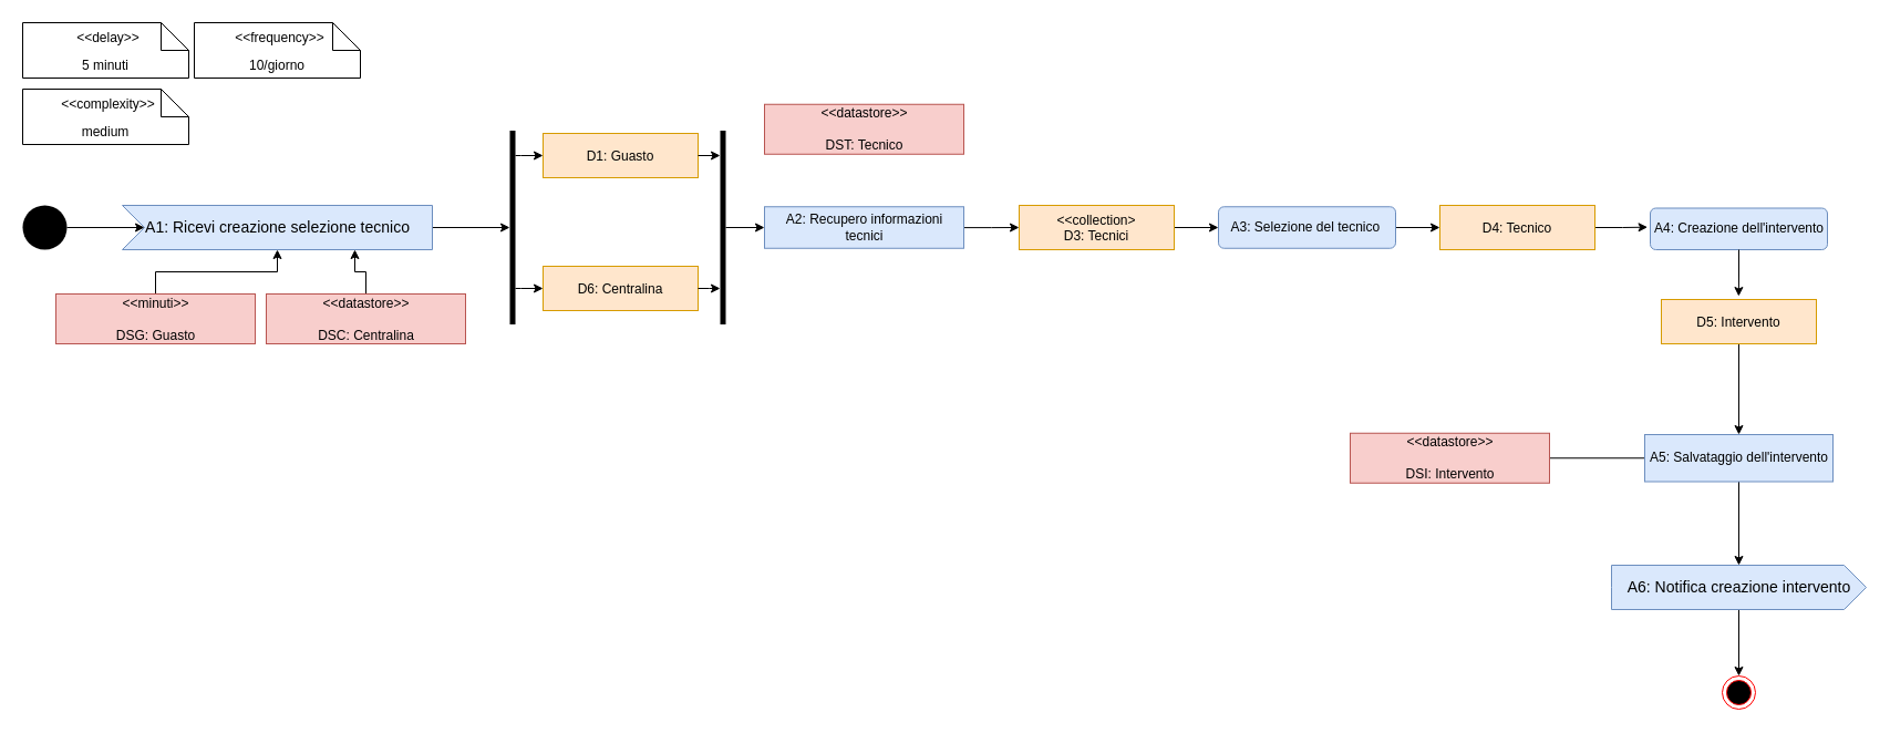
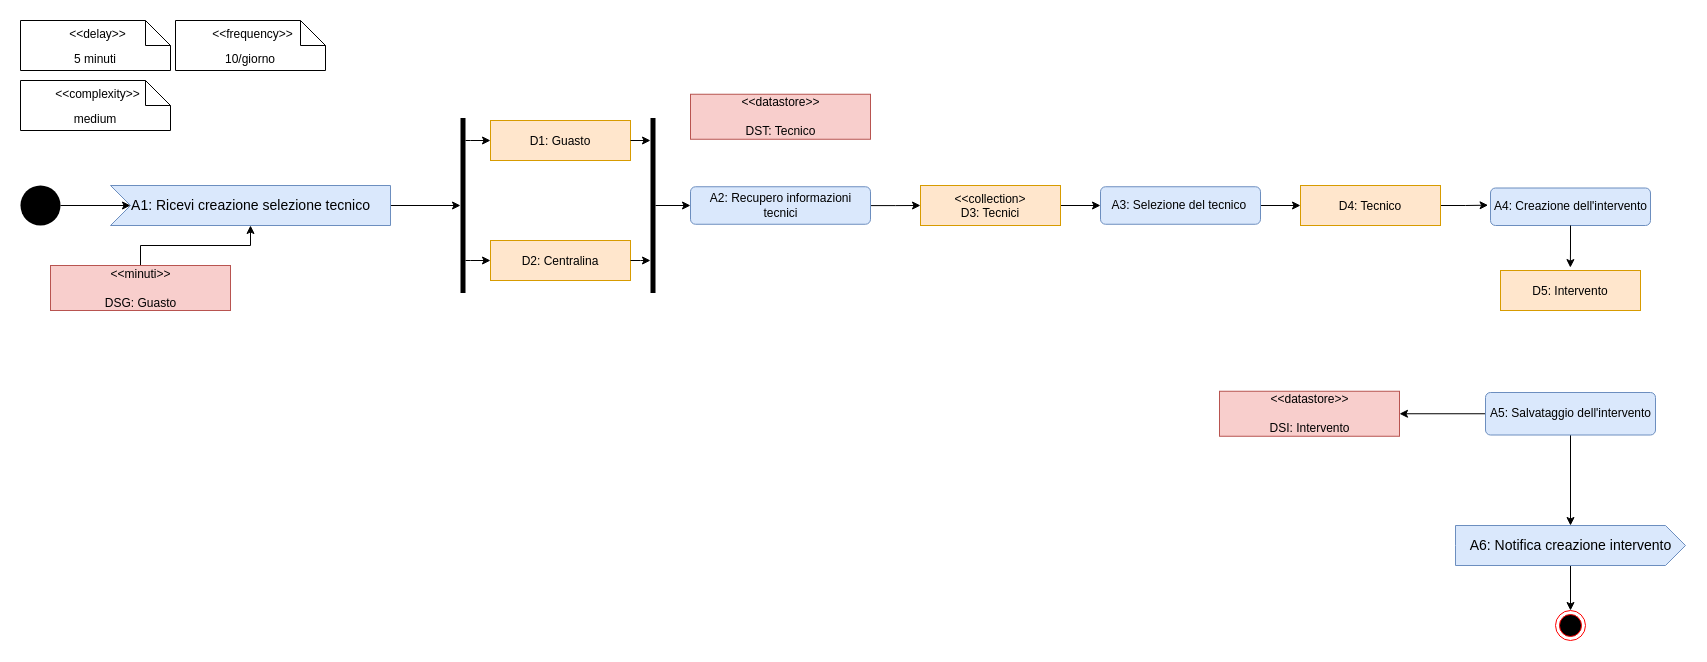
- <mxCell id="19" value="A2: Recupero informazioni &lt;br&gt;tecnici" style="html=1;align=center;verticalAlign=middle;absoluteArcSize=1;arcSize=10;dashed=0;fillColor=#dae8fc;strokeColor=#6c8ebf;rounded=0;" parent="1" vertex="1"><mxGeometry x="690" y="186.25" width="180" height="37.5" as="geometry" /></mxCell>
+ <mxCell id="19" value="A2: Recupero informazioni &lt;br&gt;tecnici" style="html=1;align=center;verticalAlign=middle;rounded=1;absoluteArcSize=1;arcSize=10;dashed=0;fillColor=#dae8fc;strokeColor=#6c8ebf;" parent="1" vertex="1"><mxGeometry x="690" y="186.25" width="180" height="37.5" as="geometry" /></mxCell>
- <mxCell id="34" style="edgeStyle=orthogonalEdgeStyle;rounded=0;orthogonalLoop=1;jettySize=auto;html=1;exitX=0.5;exitY=0;exitDx=0;exitDy=0;entryX=0;entryY=0;entryDx=210;entryDy=40;entryPerimeter=0;" parent="1" source="35" target="5" edge="1"><mxGeometry relative="1" as="geometry"><Array as="points"><mxPoint x="330" y="245" /><mxPoint x="320" y="245" /></Array></mxGeometry></mxCell>
- <mxCell id="39" value="D6: Centralina" style="text;align=center;verticalAlign=middle;dashed=0;fillColor=#ffe6cc;strokeColor=#d79b00;" parent="1" vertex="1"><mxGeometry x="490" y="240" width="140" height="40" as="geometry" /></mxCell>
+ <mxCell id="39" value="D2: Centralina" style="text;align=center;verticalAlign=middle;dashed=0;fillColor=#ffe6cc;strokeColor=#d79b00;" parent="1" vertex="1"><mxGeometry x="490" y="240" width="140" height="40" as="geometry" /></mxCell>
- <mxCell id="35" value="&amp;lt;&amp;lt;datastore&amp;gt;&amp;gt;&lt;br&gt;&lt;br&gt;DSC: Centralina" style="text;html=1;align=center;verticalAlign=middle;dashed=0;fillColor=#f8cecc;strokeColor=#b85450;" parent="1" vertex="1"><mxGeometry x="240" y="265" width="180" height="45" as="geometry" /></mxCell>
- <mxCell id="25" style="edgeStyle=orthogonalEdgeStyle;rounded=0;orthogonalLoop=1;jettySize=auto;html=1;exitX=0.5;exitY=1;exitDx=0;exitDy=0;entryX=0.5;entryY=0;entryDx=0;entryDy=0;" parent="1" source="26" target="29" edge="1"><mxGeometry relative="1" as="geometry" /></mxCell>
- <mxCell id="28" style="edgeStyle=orthogonalEdgeStyle;rounded=0;orthogonalLoop=1;jettySize=auto;html=1;exitX=0;exitY=0.5;exitDx=0;exitDy=0;entryX=1;entryY=0.5;entryDx=0;entryDy=0;endArrow=none;" parent="1" source="29" target="30" edge="1"><mxGeometry relative="1" as="geometry" /></mxCell>
+ <mxCell id="28" style="edgeStyle=orthogonalEdgeStyle;rounded=0;orthogonalLoop=1;jettySize=auto;html=1;exitX=0;exitY=0.5;exitDx=0;exitDy=0;entryX=1;entryY=0.5;entryDx=0;entryDy=0;" parent="1" source="29" target="30" edge="1"><mxGeometry relative="1" as="geometry" /></mxCell>
- <mxCell id="29" value="A5: Salvataggio dell'intervento" style="html=1;align=center;verticalAlign=middle;absoluteArcSize=1;arcSize=10;dashed=0;fillColor=#dae8fc;strokeColor=#6c8ebf;rounded=0;" parent="1" vertex="1"><mxGeometry x="1485" y="392" width="170" height="42.5" as="geometry" /></mxCell>
+ <mxCell id="29" value="A5: Salvataggio dell'intervento" style="html=1;align=center;verticalAlign=middle;rounded=1;absoluteArcSize=1;arcSize=10;dashed=0;fillColor=#dae8fc;strokeColor=#6c8ebf;" parent="1" vertex="1"><mxGeometry x="1485" y="392" width="170" height="42.5" as="geometry" /></mxCell>
- <mxCell id="32" value="A6: Notifica creazione intervento" style="html=1;shape=mxgraph.infographic.ribbonSimple;notch1=0;notch2=20;align=center;verticalAlign=middle;fontSize=14;fontStyle=0;fillColor=#dae8fc;strokeColor=#6c8ebf;" parent="1" vertex="1"><mxGeometry x="1455" y="510" width="230" height="40" as="geometry" /></mxCell>
+ <mxCell id="32" value="A6: Notifica creazione intervento" style="html=1;shape=mxgraph.infographic.ribbonSimple;notch1=0;notch2=20;align=center;verticalAlign=middle;fontSize=14;fontStyle=0;fillColor=#dae8fc;strokeColor=#6c8ebf;" parent="1" vertex="1"><mxGeometry x="1455" y="525" width="230" height="40" as="geometry" /></mxCell>
